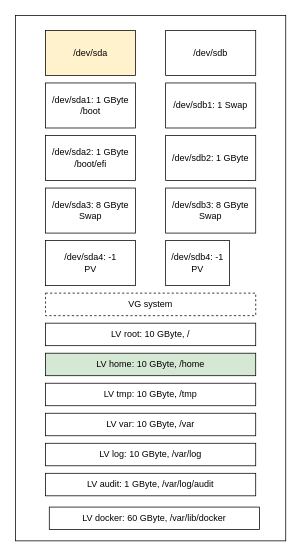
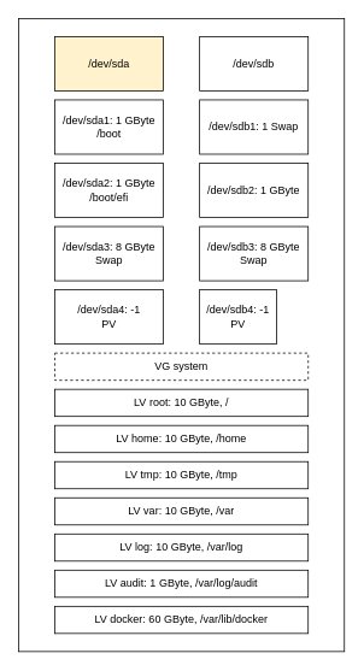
- <mxCell id="15" value="LV home: 10 GByte, /home" style="rounded=0;whiteSpace=wrap;html=1;align=center;labelPosition=center;verticalLabelPosition=middle;verticalAlign=middle;fillColor=#d5e8d4;" parent="1" vertex="1"><mxGeometry x="60" y="470" width="280" height="30" as="geometry" /></mxCell>
+ <mxCell id="15" value="LV home: 10 GByte, /home" style="rounded=0;whiteSpace=wrap;html=1;align=center;labelPosition=center;verticalLabelPosition=middle;verticalAlign=middle;" parent="1" vertex="1"><mxGeometry x="60" y="470" width="280" height="30" as="geometry" /></mxCell>
- <mxCell id="19" value="LV docker: 60 GByte, /var/lib/docker" style="rounded=0;whiteSpace=wrap;html=1;align=center;labelPosition=center;verticalLabelPosition=middle;verticalAlign=middle;" parent="1" vertex="1"><mxGeometry x="65" y="675" width="280" height="30" as="geometry" /></mxCell>
+ <mxCell id="19" value="LV docker: 60 GByte, /var/lib/docker" style="rounded=0;whiteSpace=wrap;html=1;align=center;labelPosition=center;verticalLabelPosition=middle;verticalAlign=middle;" parent="1" vertex="1"><mxGeometry x="60" y="670" width="280" height="30" as="geometry" /></mxCell>
